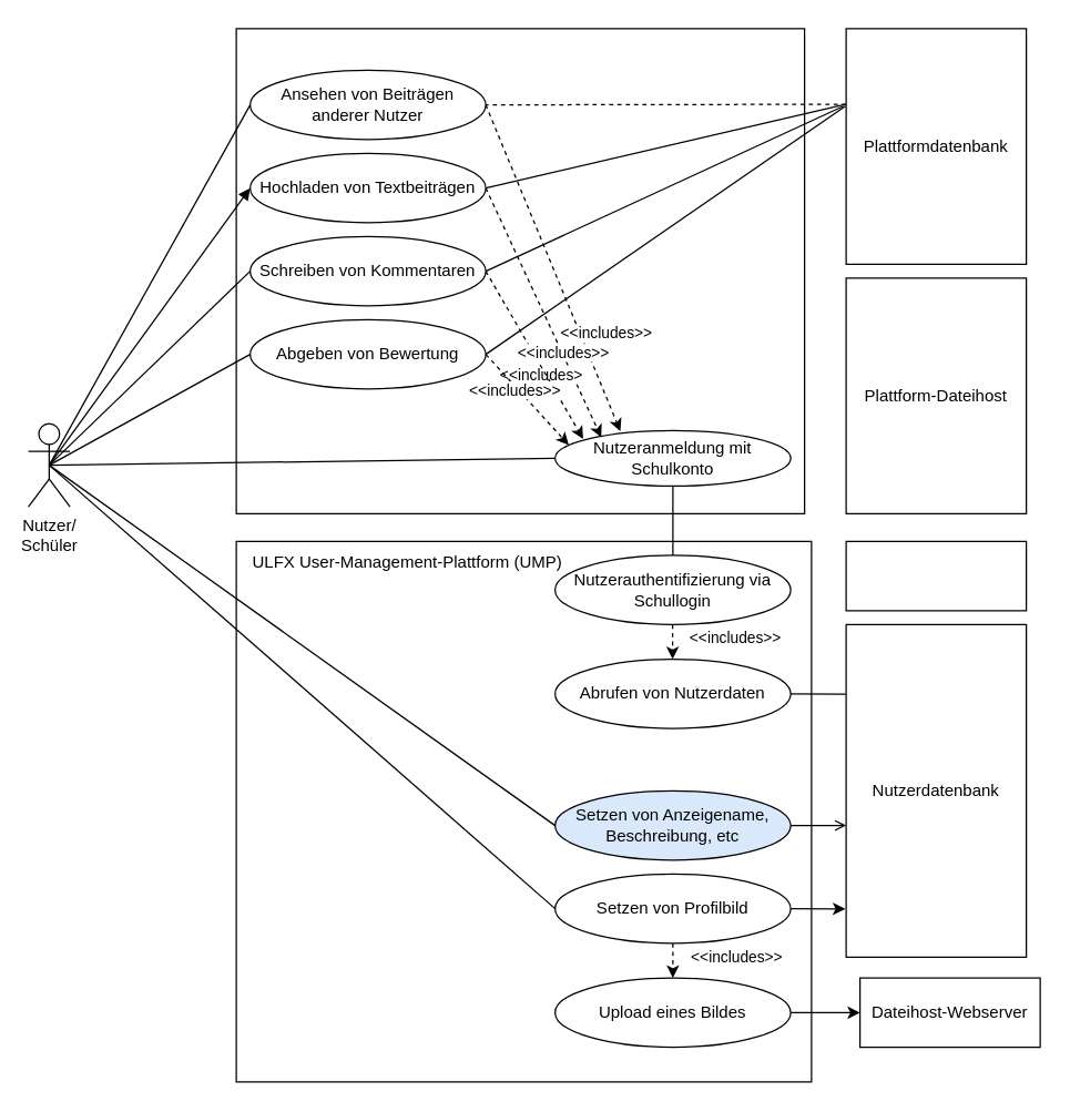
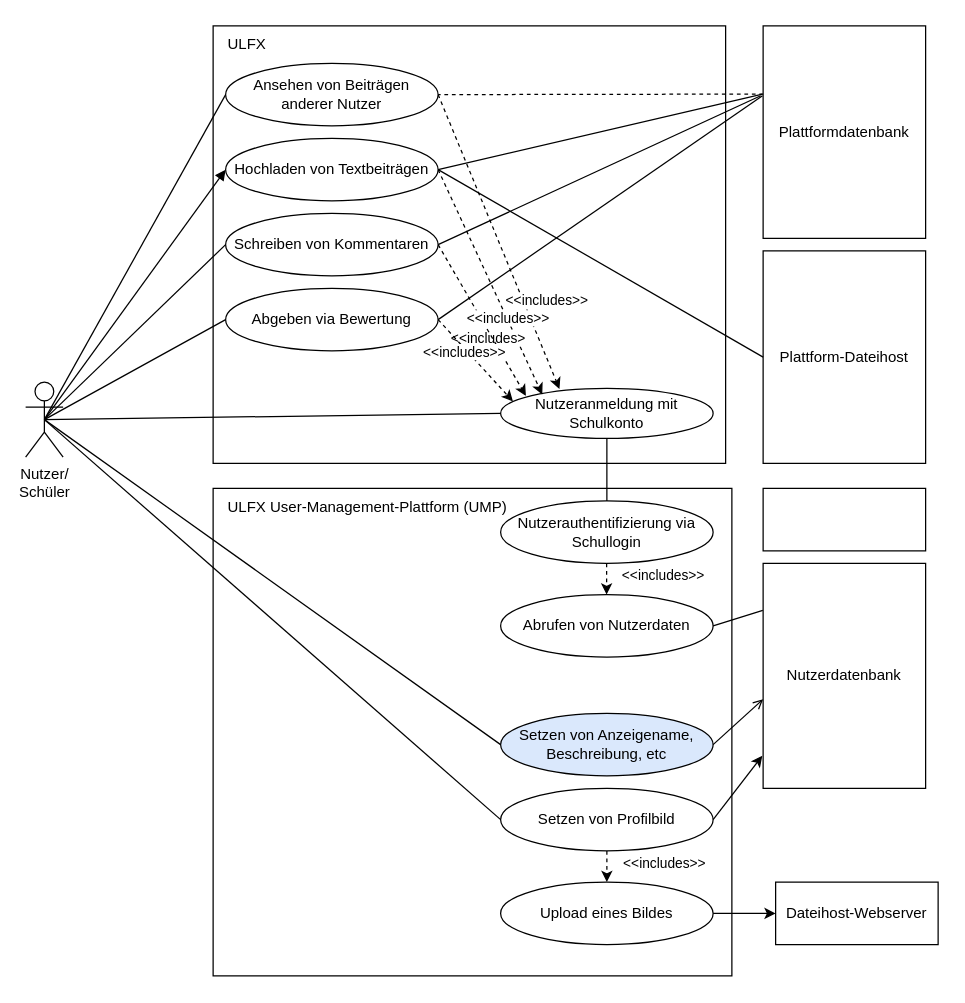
+ <mxCell id="3" value="ULFX" style="text;html=1;strokeColor=none;fillColor=none;align=left;verticalAlign=middle;whiteSpace=wrap;rounded=0;" parent="1" vertex="1"><mxGeometry x="180" y="20" width="70" height="30" as="geometry" /></mxCell>
+ <mxCell id="42" value="" style="endArrow=none;html=1;rounded=0;exitX=1;exitY=0.5;exitDx=0;exitDy=0;entryX=0;entryY=0.5;entryDx=0;entryDy=0;" parent="1" source="26" target="41" edge="1"><mxGeometry width="50" height="50" relative="1" as="geometry"><mxPoint x="380" y="330" as="sourcePoint" /><mxPoint x="430" y="280" as="targetPoint" /></mxGeometry></mxCell>
- <mxCell id="28" value="Abgeben von Bewertung" style="ellipse;whiteSpace=wrap;html=1;" parent="1" vertex="1"><mxGeometry x="180" y="230" width="170" height="50" as="geometry" /></mxCell>
+ <mxCell id="28" value="Abgeben via Bewertung" style="ellipse;whiteSpace=wrap;html=1;" parent="1" vertex="1"><mxGeometry x="180" y="230" width="170" height="50" as="geometry" /></mxCell>
- <mxCell id="20" value="Nutzerdatenbank" style="whiteSpace=wrap;html=1;imageAspect=0;resizeWidth=1;resizeHeight=1;" parent="1" vertex="1"><mxGeometry x="610" y="450" width="130" height="240" as="geometry" /></mxCell>
+ <mxCell id="20" value="Nutzerdatenbank" style="whiteSpace=wrap;html=1;imageAspect=0;resizeWidth=1;resizeHeight=1;" parent="1" vertex="1"><mxGeometry x="610" y="450" width="130" height="180" as="geometry" /></mxCell>
